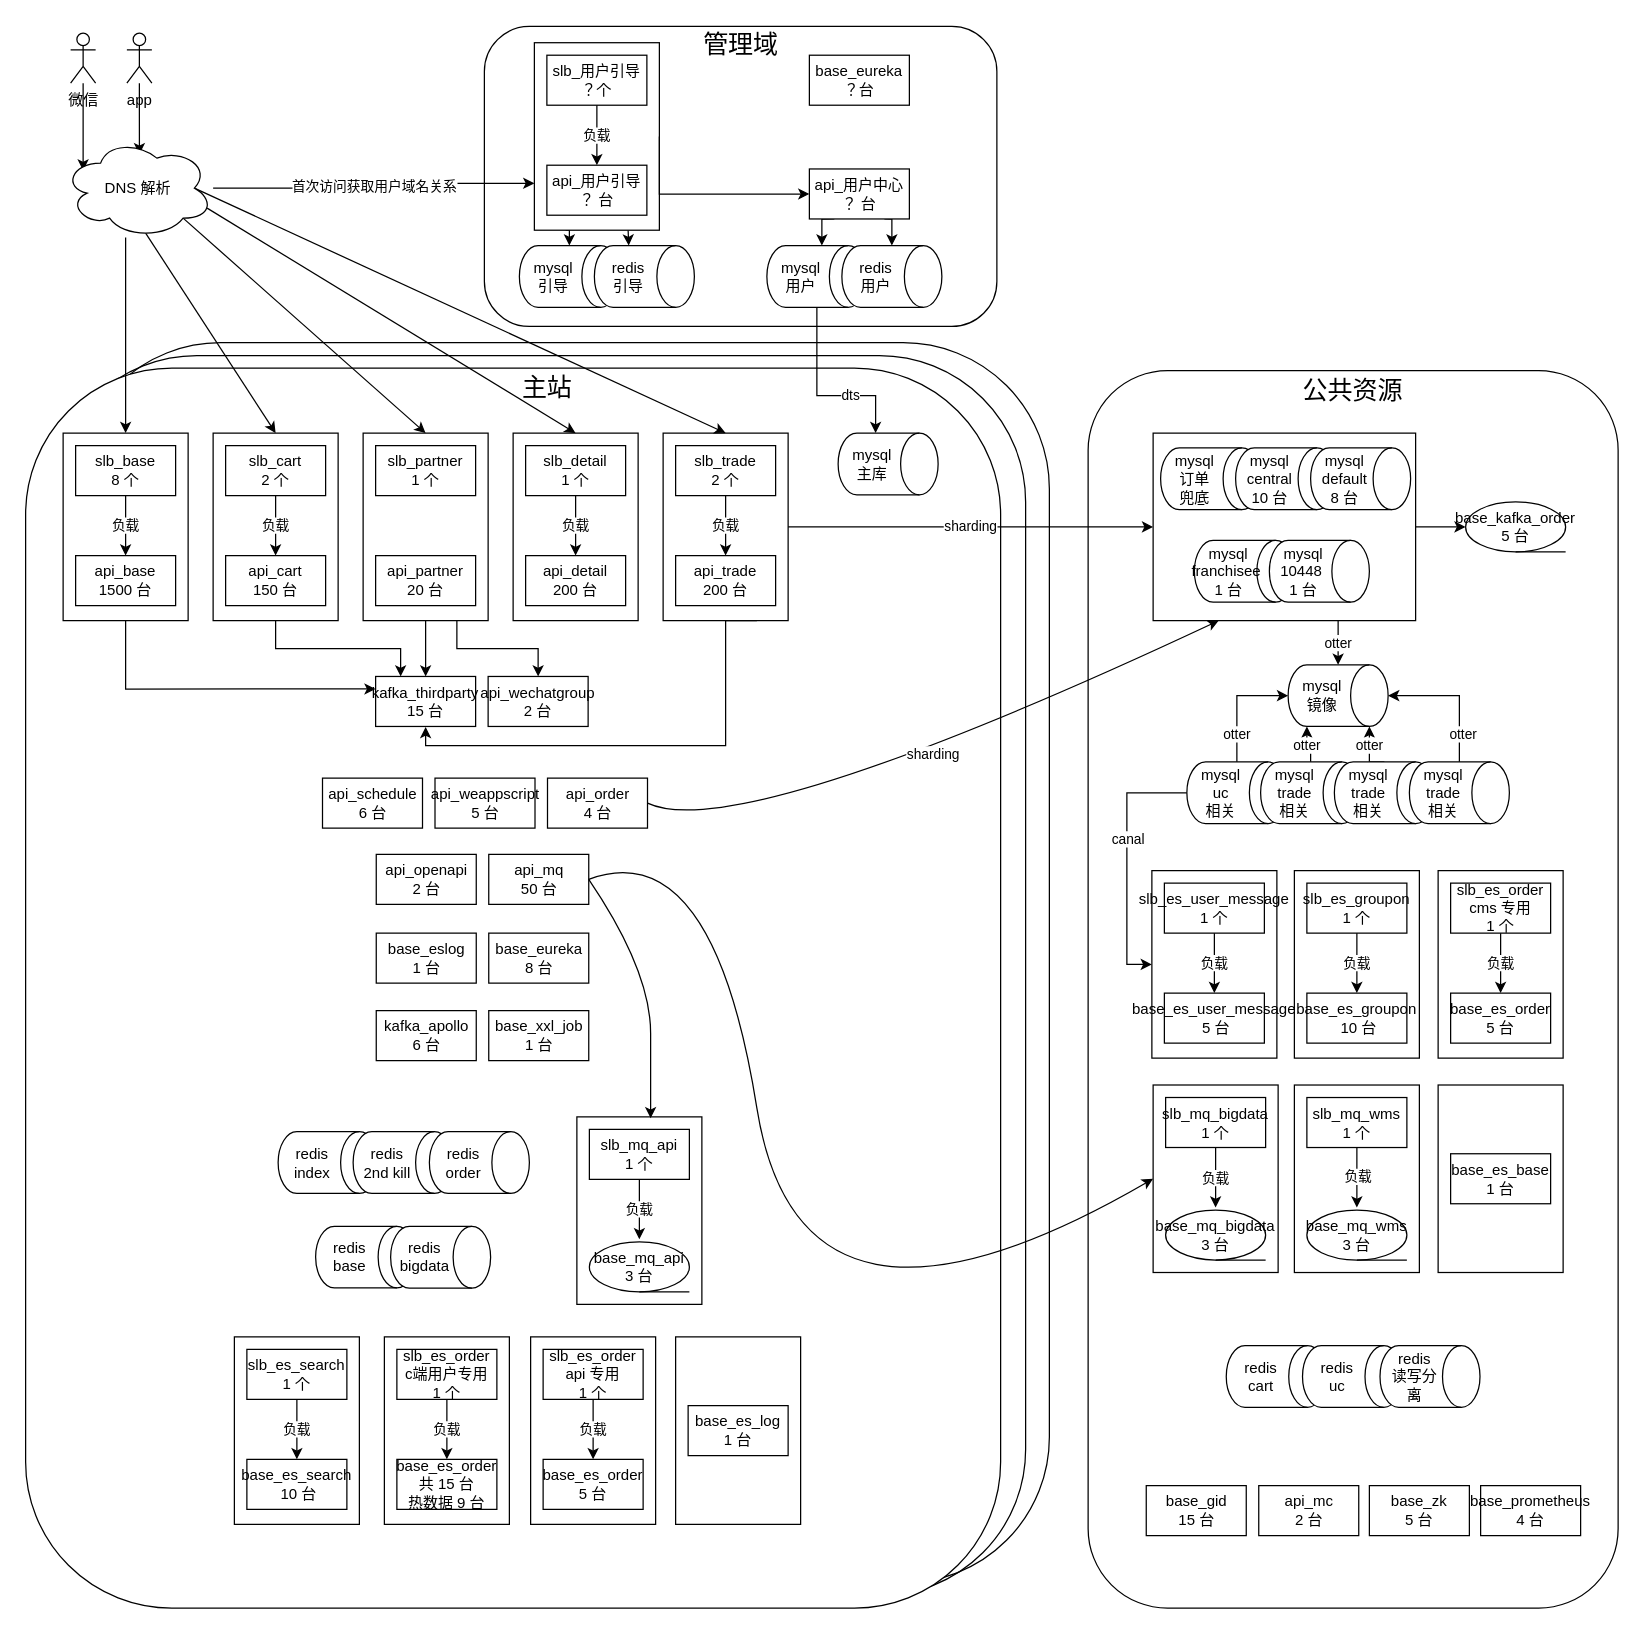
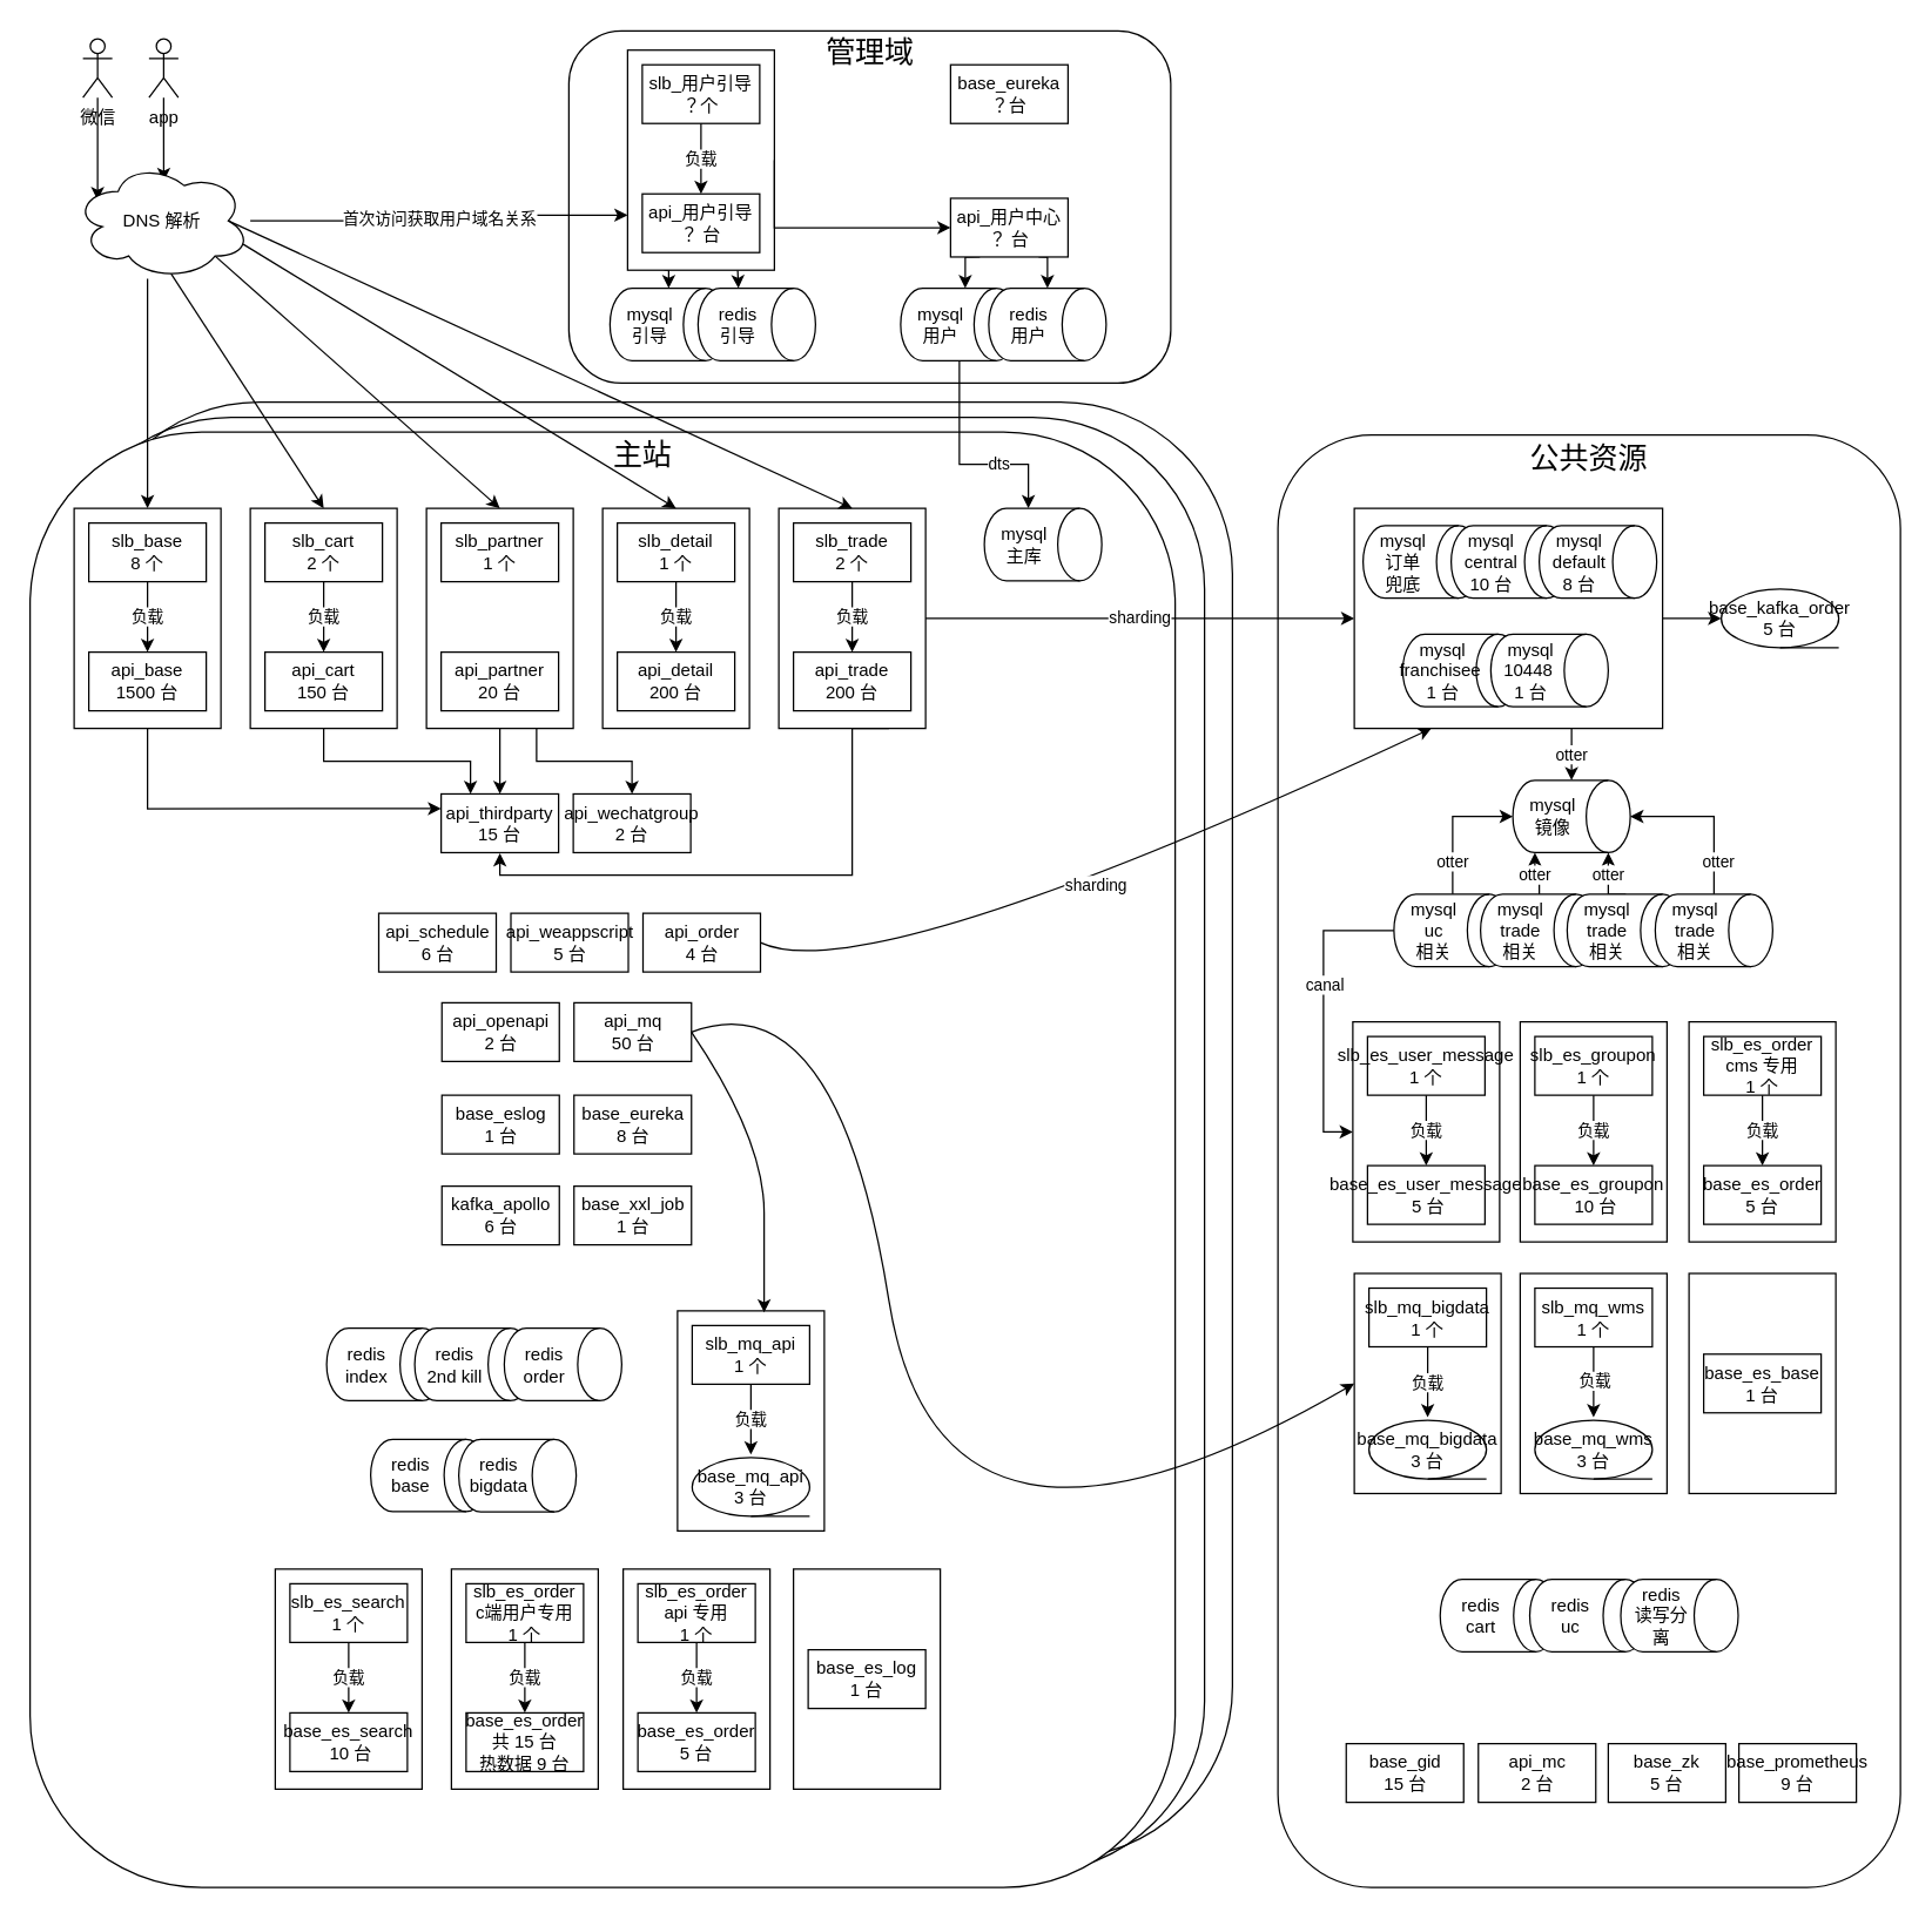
- <mxCell id="44" value="kafka_thirdparty&lt;br&gt;15 台" style="rounded=0;whiteSpace=wrap;html=1;" parent="1" vertex="1"><mxGeometry x="300" y="540.67" width="80" height="40" as="geometry" /></mxCell>
+ <mxCell id="44" value="api_thirdparty&lt;br&gt;15 台" style="rounded=0;whiteSpace=wrap;html=1;" parent="1" vertex="1"><mxGeometry x="300" y="540.67" width="80" height="40" as="geometry" /></mxCell>
- <mxCell id="116" value="base_prometheus&lt;br&gt;4 台" style="rounded=0;whiteSpace=wrap;html=1;" parent="1" vertex="1"><mxGeometry x="1184" y="1188" width="80" height="40" as="geometry" /></mxCell>
+ <mxCell id="116" value="base_prometheus&lt;br&gt;9 台" style="rounded=0;whiteSpace=wrap;html=1;" parent="1" vertex="1"><mxGeometry x="1184" y="1188" width="80" height="40" as="geometry" /></mxCell>
